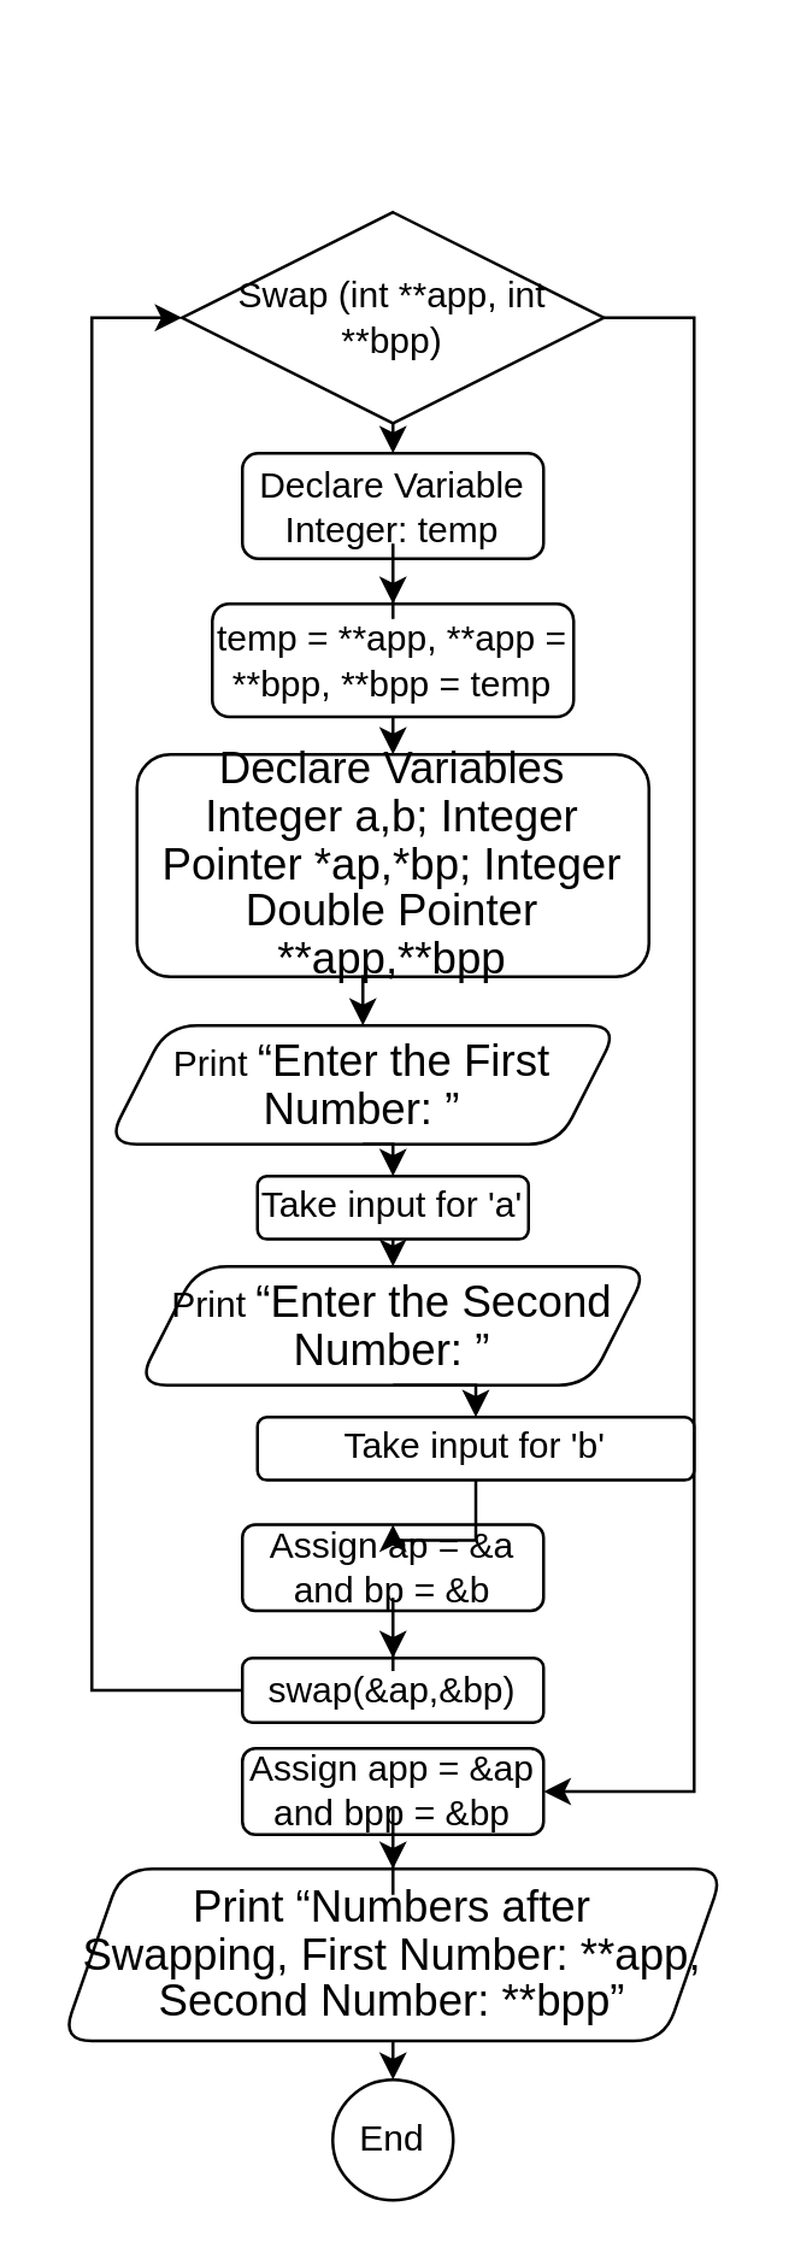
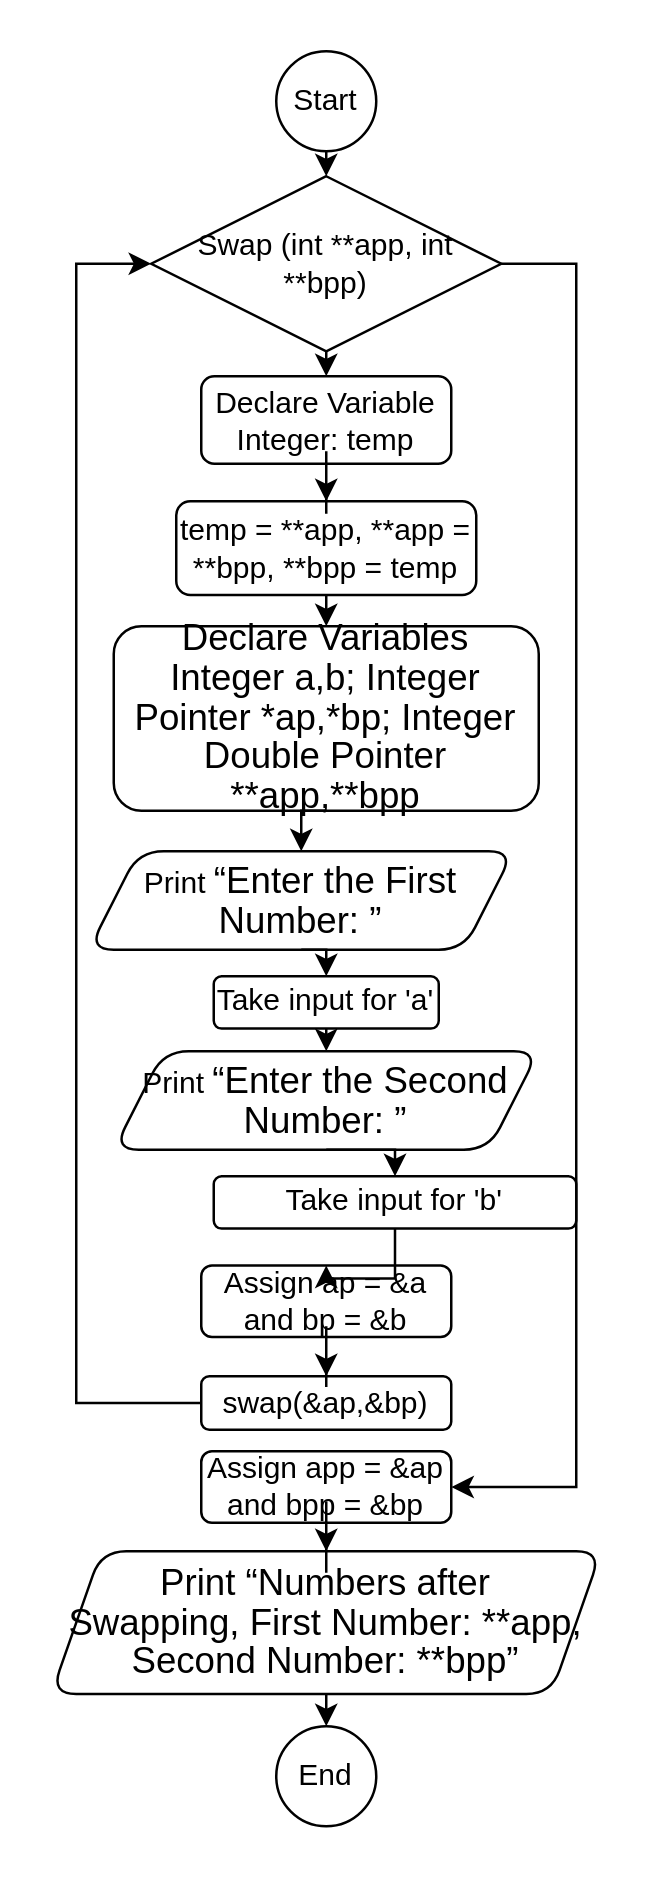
+ <mxCell id="3" value="Start" style="ellipse;whiteSpace=wrap;html=1;aspect=fixed;" vertex="1" parent="2"><mxGeometry x="90" width="40" height="40" as="geometry" /></mxCell>
+ <mxCell id="11" style="edgeStyle=orthogonalEdgeStyle;rounded=0;orthogonalLoop=1;jettySize=auto;html=1;exitX=0.5;exitY=1;exitDx=0;exitDy=0;entryX=0.5;entryY=0;entryDx=0;entryDy=0;" edge="1" parent="2" source="3" target="10"><mxGeometry relative="1" as="geometry" /></mxCell>
